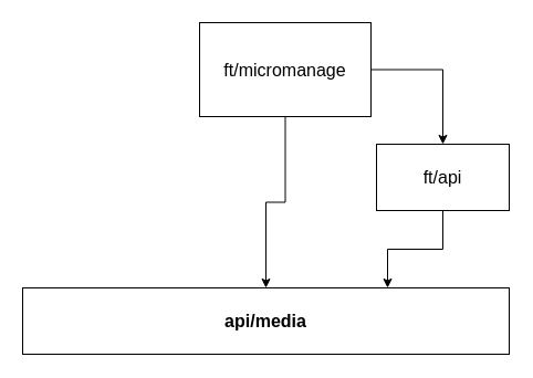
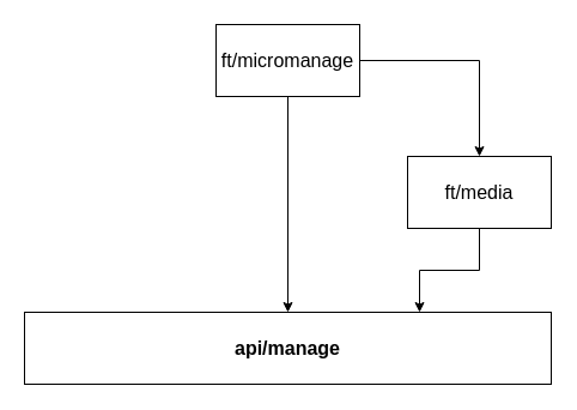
- <mxCell id="4" value="ft/micromanage" style="rounded=0;whiteSpace=wrap;html=1;fontSize=16;" vertex="1" parent="1"><mxGeometry x="180" y="20" width="155" height="85" as="geometry" /></mxCell>
+ <mxCell id="4" value="ft/micromanage" style="rounded=0;whiteSpace=wrap;html=1;fontSize=16;" vertex="1" parent="1"><mxGeometry x="180" y="20" width="120" height="60" as="geometry" /></mxCell>
- <mxCell id="6" value="ft/api" style="rounded=0;whiteSpace=wrap;html=1;fontSize=16;" vertex="1" parent="1"><mxGeometry x="340" y="130" width="120" height="60" as="geometry" /></mxCell>
+ <mxCell id="6" value="ft/media" style="rounded=0;whiteSpace=wrap;html=1;fontSize=16;" vertex="1" parent="1"><mxGeometry x="340" y="130" width="120" height="60" as="geometry" /></mxCell>
- <mxCell id="7" value="api/media" style="rounded=0;whiteSpace=wrap;html=1;fontSize=16;fontStyle=1" vertex="1" parent="1"><mxGeometry x="20" y="260" width="440" height="60" as="geometry" /></mxCell>
+ <mxCell id="7" value="api/manage" style="rounded=0;whiteSpace=wrap;html=1;fontSize=16;fontStyle=1" vertex="1" parent="1"><mxGeometry x="20" y="260" width="440" height="60" as="geometry" /></mxCell>
